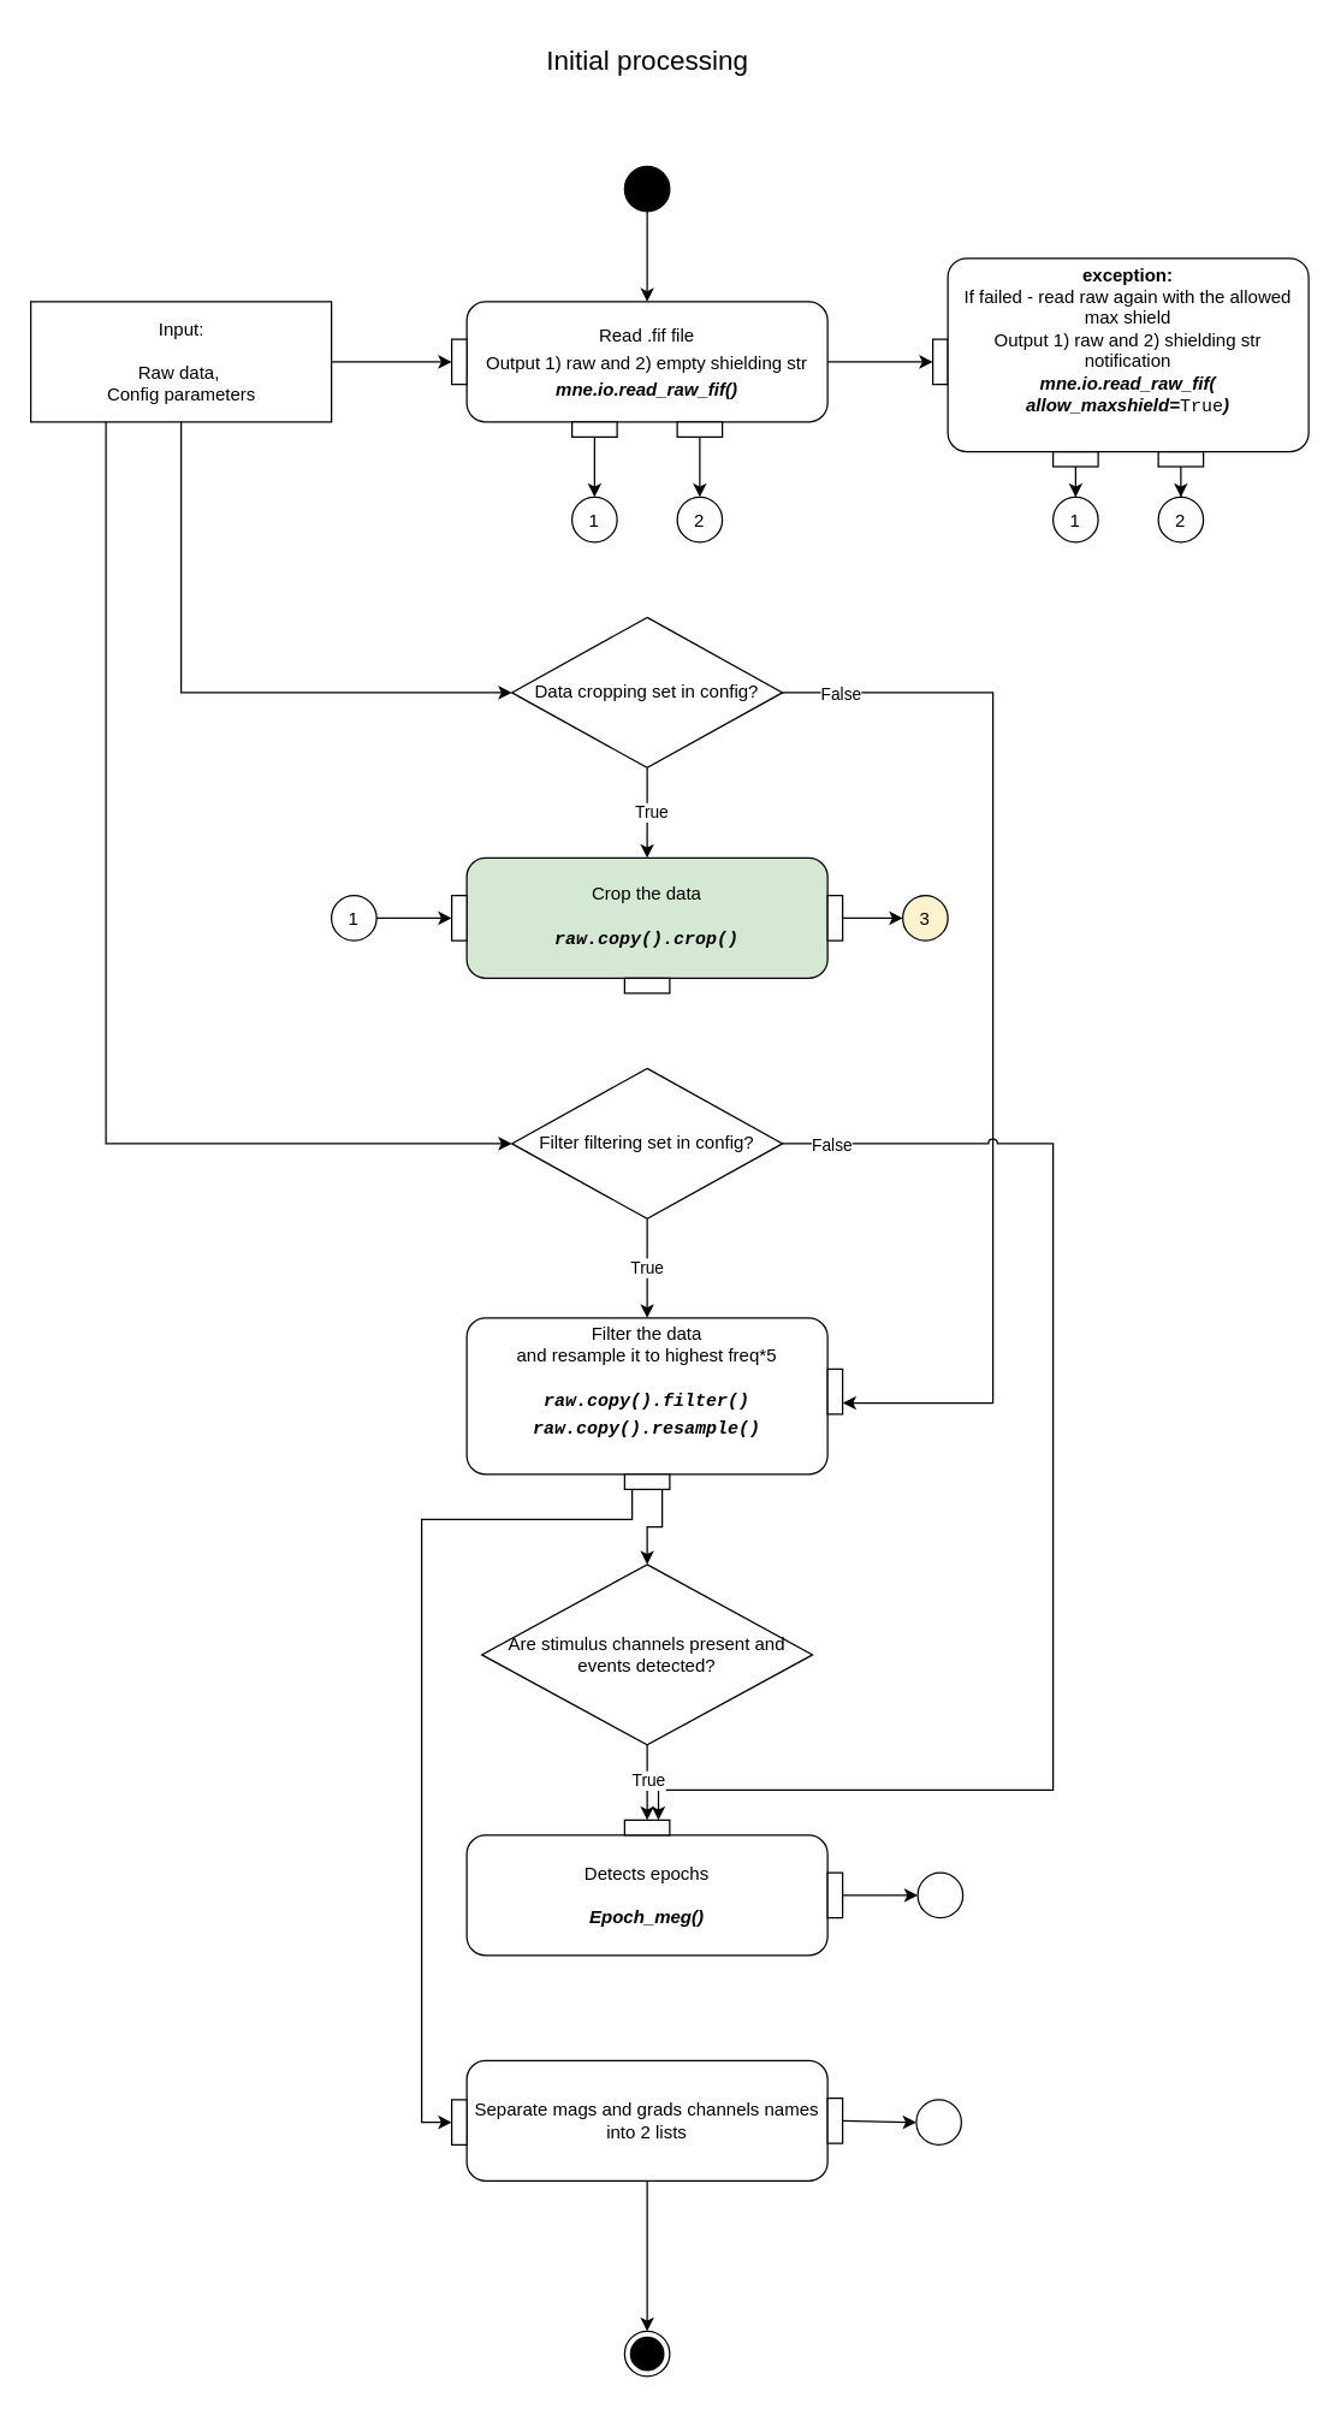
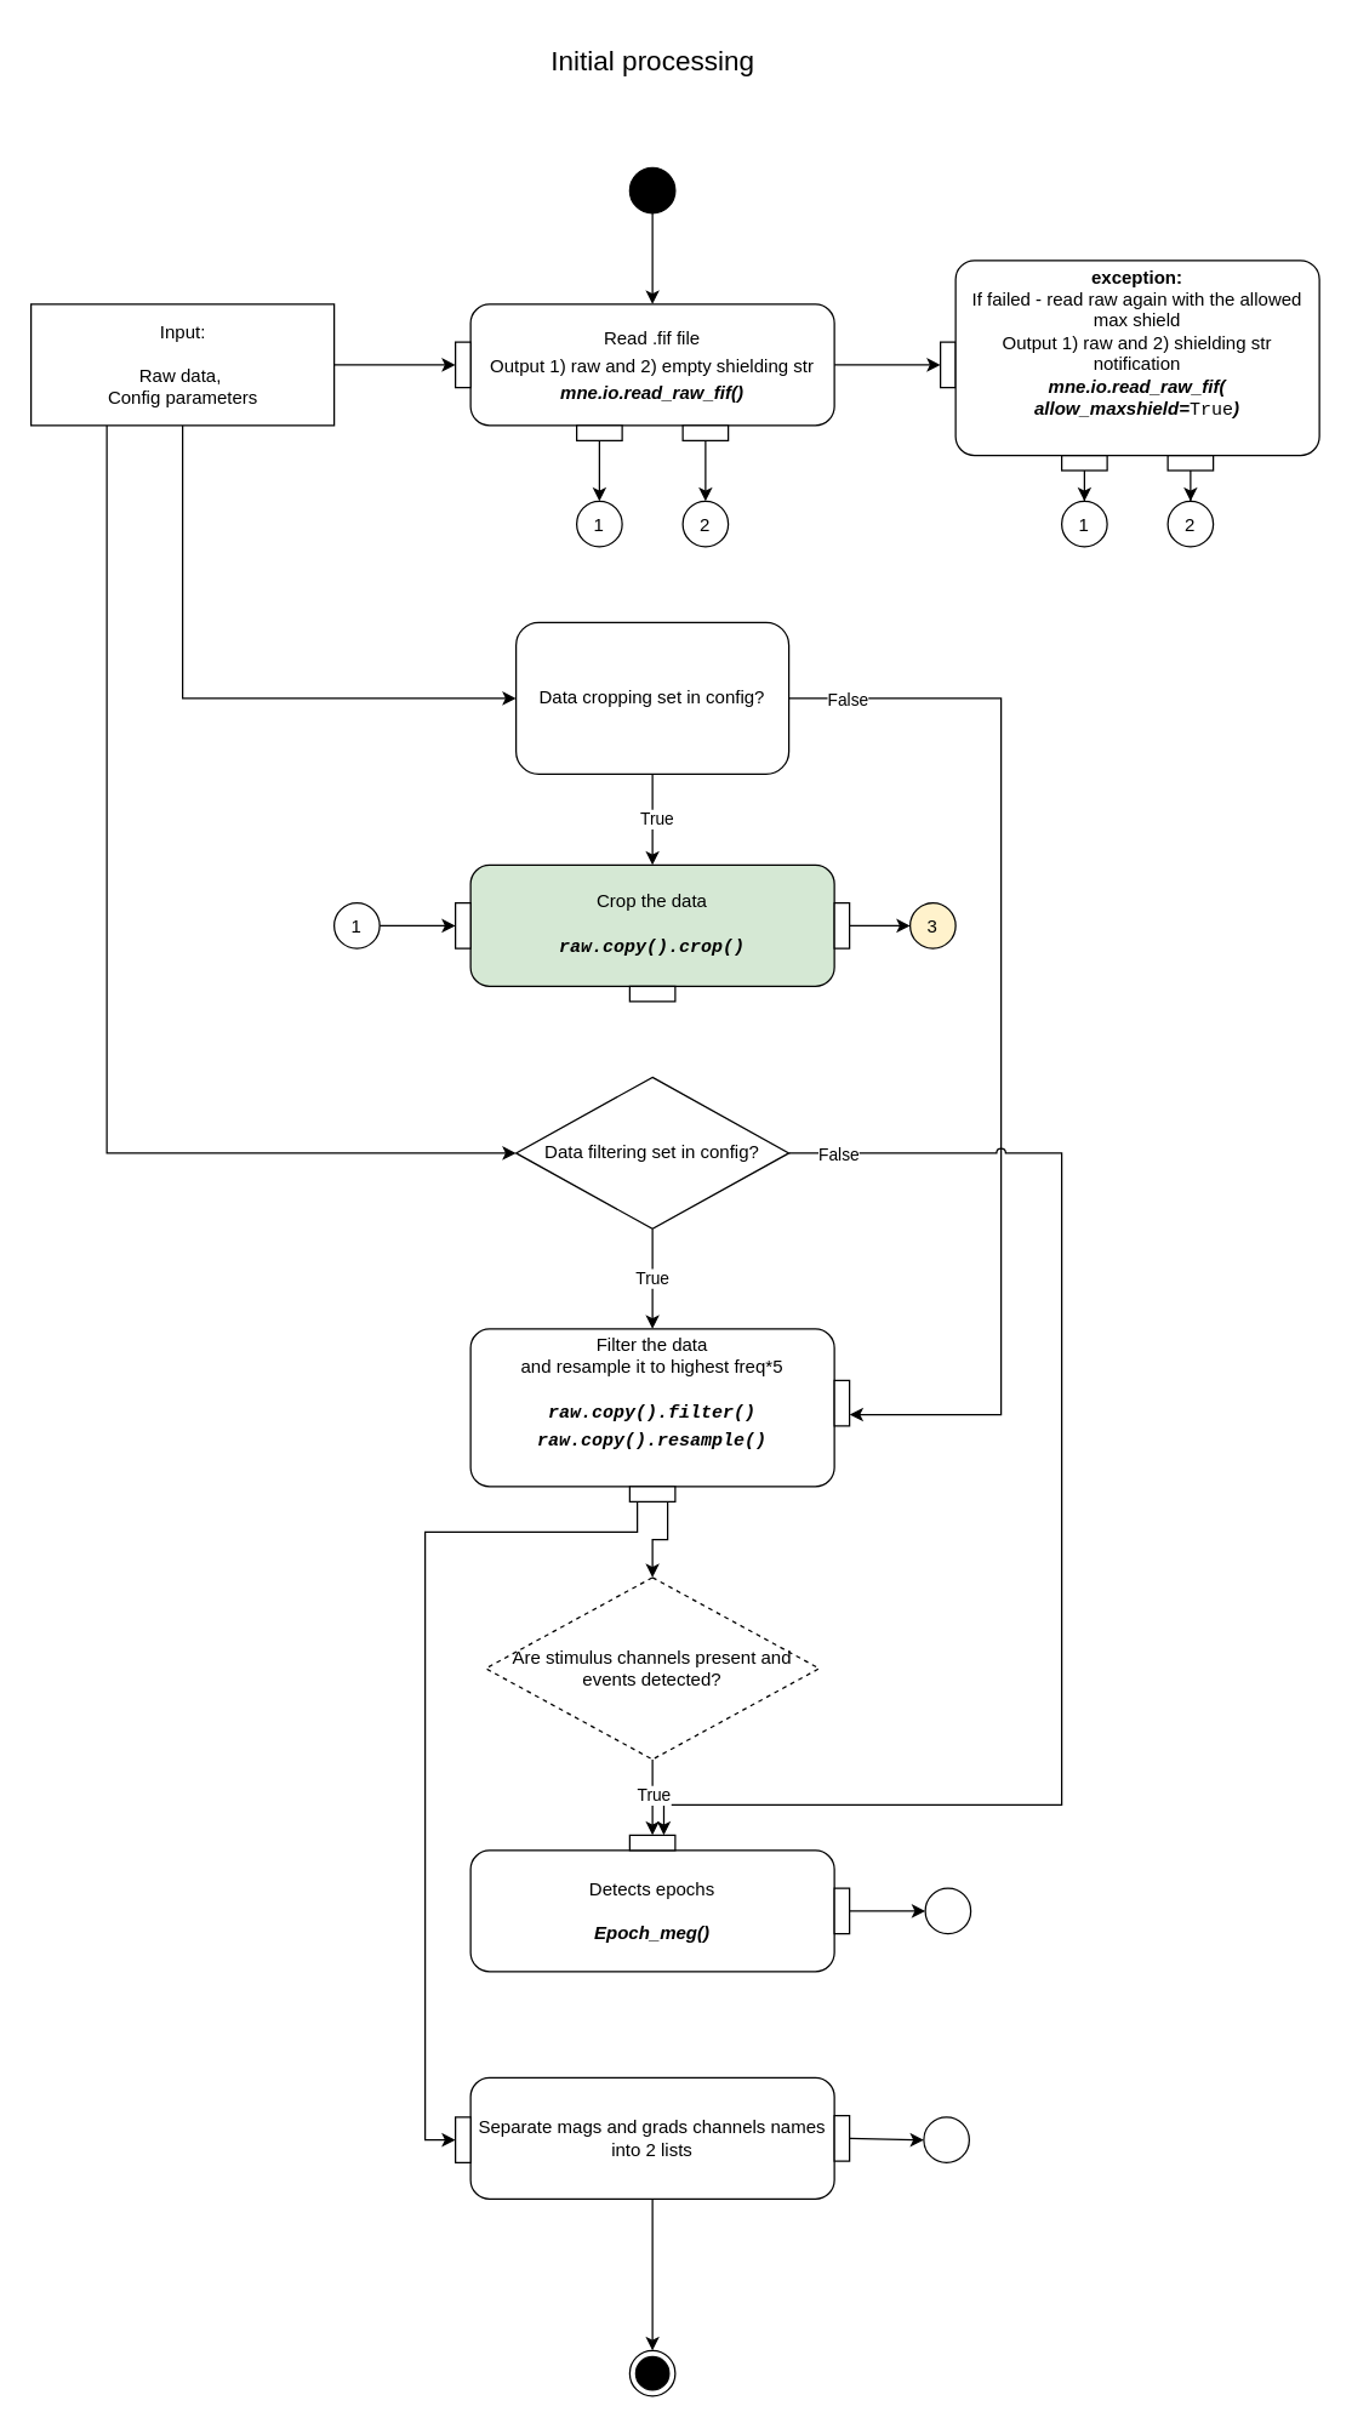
- <mxCell id="33" value="Data cropping set in config?" style="rhombus;whiteSpace=wrap;html=1;fontFamily=Helvetica;fontColor=#000000;" vertex="1" parent="1"><mxGeometry x="340" y="410" width="180" height="100" as="geometry" /></mxCell>
+ <mxCell id="33" value="Data cropping set in config?" style="whiteSpace=wrap;html=1;fontFamily=Helvetica;fontColor=#000000;rounded=1;" vertex="1" parent="1"><mxGeometry x="340" y="410" width="180" height="100" as="geometry" /></mxCell>
- <mxCell id="37" value="Filter filtering set in config?" style="rhombus;whiteSpace=wrap;html=1;fontFamily=Helvetica;fontColor=#000000;" vertex="1" parent="1"><mxGeometry x="340" y="710" width="180" height="100" as="geometry" /></mxCell>
+ <mxCell id="37" value="Data filtering set in config?" style="rhombus;whiteSpace=wrap;html=1;fontFamily=Helvetica;fontColor=#000000;" vertex="1" parent="1"><mxGeometry x="340" y="710" width="180" height="100" as="geometry" /></mxCell>
- <mxCell id="46" value="Are stimulus channels present and events detected?" style="rhombus;whiteSpace=wrap;html=1;fontFamily=Helvetica;fontColor=#000000;" vertex="1" parent="1"><mxGeometry x="320" y="1040" width="220" height="120" as="geometry" /></mxCell>
+ <mxCell id="46" value="Are stimulus channels present and events detected?" style="rhombus;whiteSpace=wrap;html=1;fontFamily=Helvetica;fontColor=#000000;dashed=1;" vertex="1" parent="1"><mxGeometry x="320" y="1040" width="220" height="120" as="geometry" /></mxCell>
